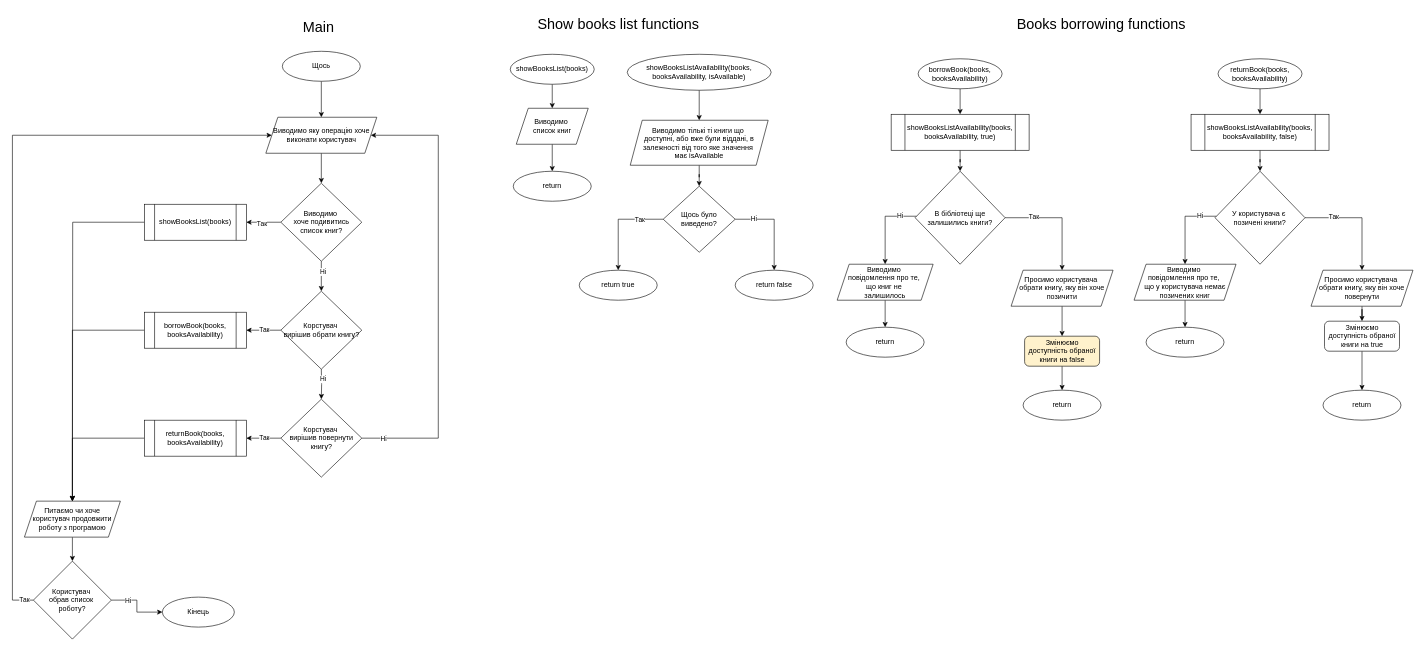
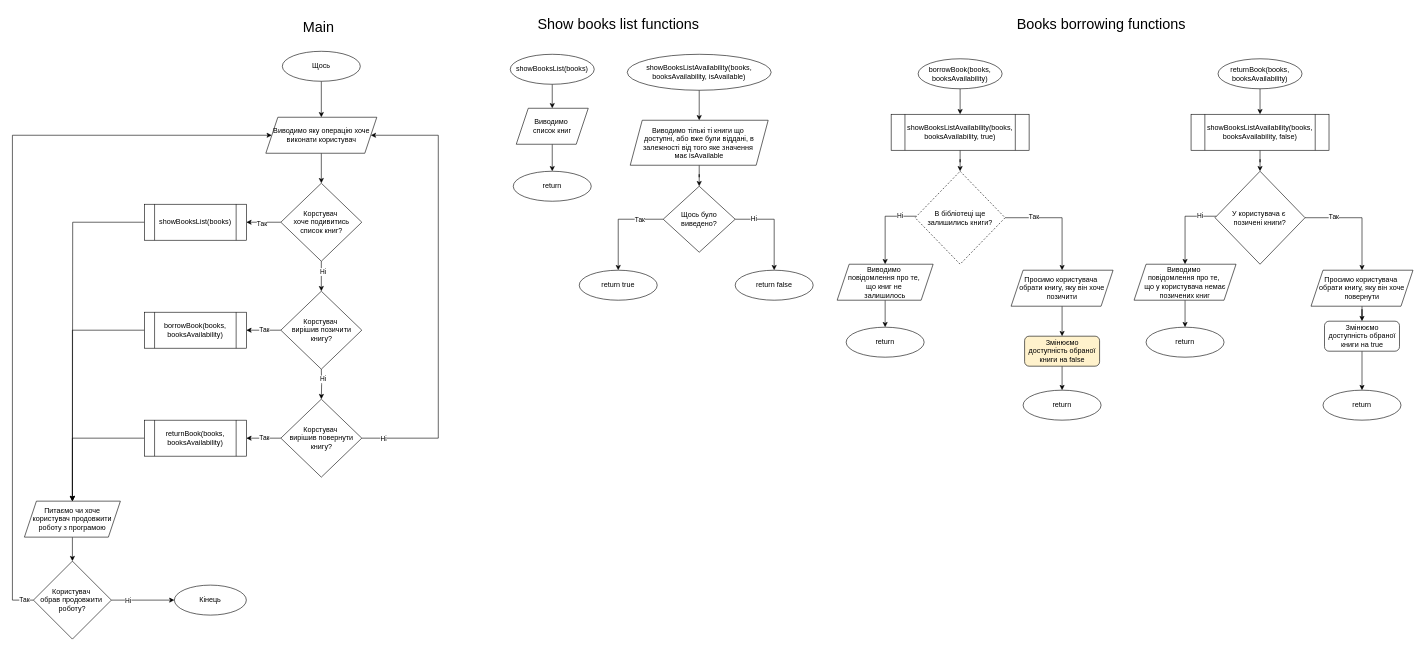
- <mxCell id="31" value="В бібліотеці ще залишились книги?" style="rhombus;whiteSpace=wrap;html=1;" vertex="1" parent="1"><mxGeometry x="1525" y="285" width="150" height="155" as="geometry" /></mxCell>
+ <mxCell id="31" value="В бібліотеці ще залишились книги?" style="rhombus;whiteSpace=wrap;html=1;dashed=1;" vertex="1" parent="1"><mxGeometry x="1525" y="285" width="150" height="155" as="geometry" /></mxCell>
- <mxCell id="63" value="Виводимо&amp;nbsp;&lt;div&gt;хоче подивитись список книг?&lt;/div&gt;" style="rhombus;whiteSpace=wrap;html=1;" vertex="1" parent="1"><mxGeometry x="467.5" y="305" width="135" height="130" as="geometry" /></mxCell>
+ <mxCell id="63" value="Корстувач&amp;nbsp;&lt;div&gt;хоче подивитись список книг?&lt;/div&gt;" style="rhombus;whiteSpace=wrap;html=1;" vertex="1" parent="1"><mxGeometry x="467.5" y="305" width="135" height="130" as="geometry" /></mxCell>
- <mxCell id="68" value="Корстувач&amp;nbsp;&lt;div&gt;вирішив обрати книгу?&lt;/div&gt;" style="rhombus;whiteSpace=wrap;html=1;" vertex="1" parent="1"><mxGeometry x="467.5" y="485" width="135" height="130" as="geometry" /></mxCell>
+ <mxCell id="68" value="Корстувач&amp;nbsp;&lt;div&gt;вирішив позичити книгу?&lt;/div&gt;" style="rhombus;whiteSpace=wrap;html=1;" vertex="1" parent="1"><mxGeometry x="467.5" y="485" width="135" height="130" as="geometry" /></mxCell>
- <mxCell id="86" value="Користувач&amp;nbsp;&lt;div&gt;обрав список&amp;nbsp;&lt;div&gt;роботу?&lt;/div&gt;&lt;/div&gt;" style="rhombus;whiteSpace=wrap;html=1;" vertex="1" parent="1"><mxGeometry x="55" y="935" width="130" height="130" as="geometry" /></mxCell>
+ <mxCell id="86" value="Користувач&amp;nbsp;&lt;div&gt;обрав продовжити&amp;nbsp;&lt;div&gt;роботу?&lt;/div&gt;&lt;/div&gt;" style="rhombus;whiteSpace=wrap;html=1;" vertex="1" parent="1"><mxGeometry x="55" y="935" width="130" height="130" as="geometry" /></mxCell>
- <mxCell id="87" value="Кінець" style="ellipse;whiteSpace=wrap;html=1;" vertex="1" parent="1"><mxGeometry x="270" y="995" width="120" height="50" as="geometry" /></mxCell>
+ <mxCell id="87" value="Кінець" style="ellipse;whiteSpace=wrap;html=1;" vertex="1" parent="1"><mxGeometry x="290" y="975" width="120" height="50" as="geometry" /></mxCell>
